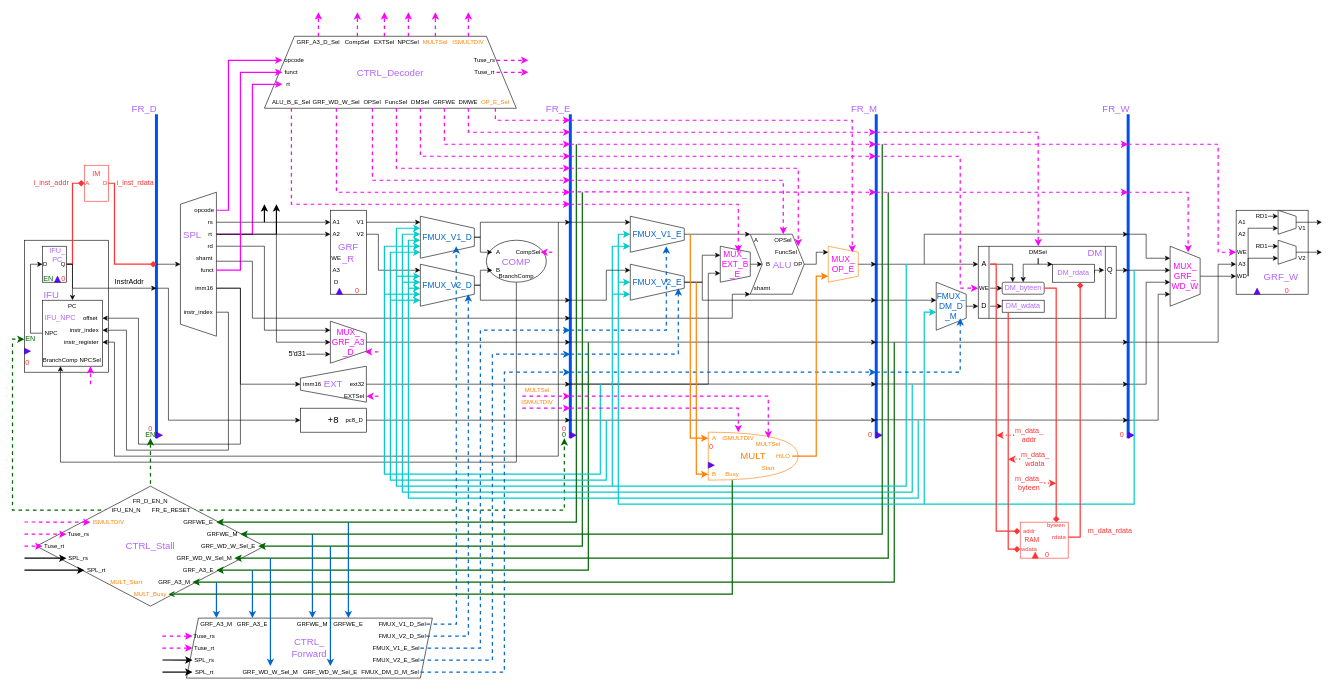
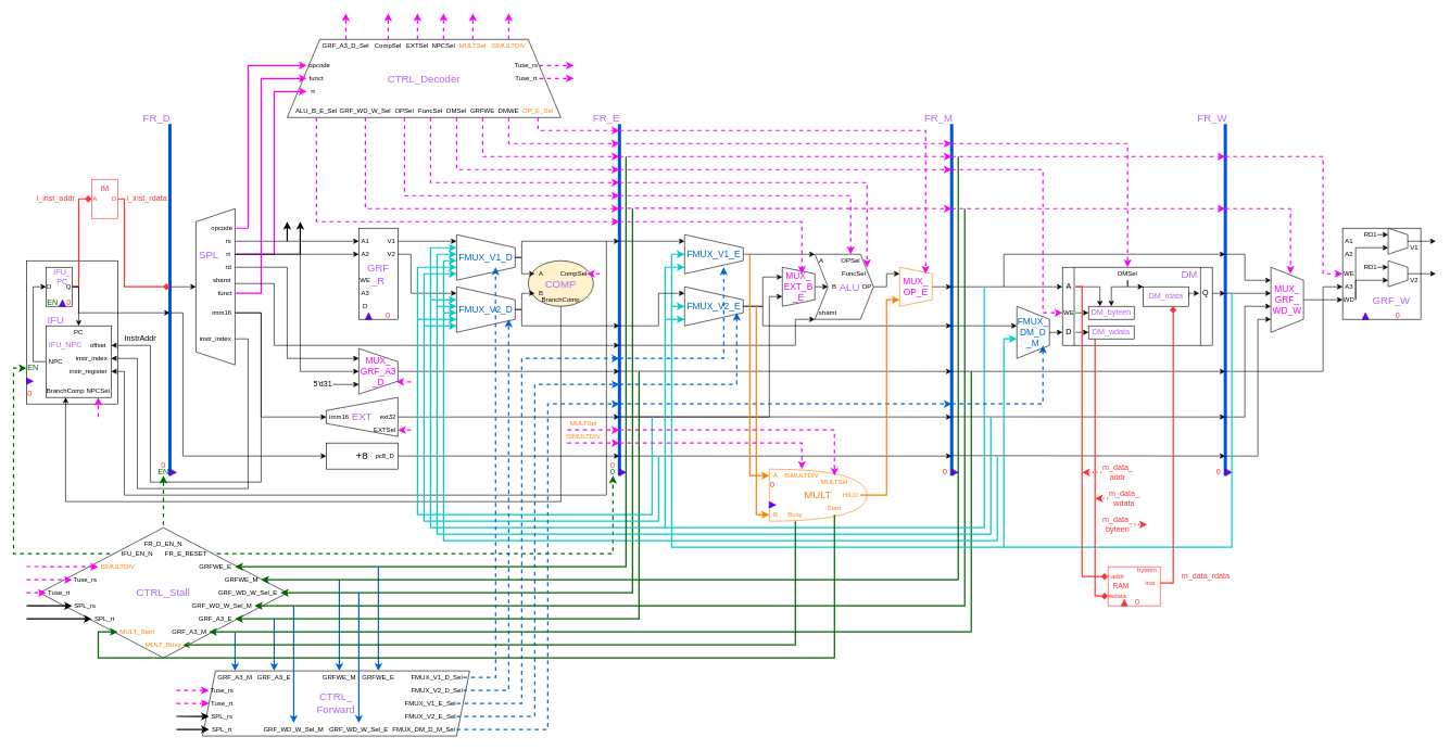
- <mxCell id="81" value="&lt;font style=&quot;font-size: 16px;&quot; color=&quot;#b266ff&quot;&gt;COMP&lt;/font&gt;" style="ellipse;whiteSpace=wrap;html=1;" parent="1" vertex="1"><mxGeometry x="810" y="400" width="100" height="70" as="geometry" /></mxCell>
+ <mxCell id="81" value="&lt;font style=&quot;font-size: 16px;&quot; color=&quot;#b266ff&quot;&gt;COMP&lt;/font&gt;" style="ellipse;whiteSpace=wrap;html=1;fillColor=#fff2cc;" parent="1" vertex="1"><mxGeometry x="810" y="400" width="100" height="70" as="geometry" /></mxCell>
- <mxCell id="43" value="InstrAddr" style="text;html=1;strokeColor=none;fillColor=none;align=center;verticalAlign=middle;whiteSpace=wrap;rounded=0;" parent="1" vertex="1"><mxGeometry x="190" y="460" width="50" height="20" as="geometry" /></mxCell>
+ <mxCell id="43" value="InstrAddr" style="text;html=1;strokeColor=none;fillColor=none;align=center;verticalAlign=middle;whiteSpace=wrap;rounded=0;" parent="1" vertex="1"><mxGeometry x="190" y="510" width="50" height="20" as="geometry" /></mxCell>
- <mxCell id="8" value="&lt;font color=&quot;#b266ff&quot;&gt;DM_byteen&lt;/font&gt;" style="whiteSpace=wrap;html=1;rounded=1;" parent="1" vertex="1"><mxGeometry x="1670" y="470" width="70" height="20" as="geometry" /></mxCell>
+ <mxCell id="8" value="&lt;font color=&quot;#b266ff&quot;&gt;DM_byteen&lt;/font&gt;" style="rounded=0;whiteSpace=wrap;html=1;" parent="1" vertex="1"><mxGeometry x="1670" y="470" width="70" height="20" as="geometry" /></mxCell>
- <mxCell id="321" style="edgeStyle=orthogonalEdgeStyle;rounded=0;orthogonalLoop=1;jettySize=auto;html=1;strokeColor=#FF3333;strokeWidth=2;sourcePerimeterSpacing=0;endArrow=diamond;endFill=1;entryX=0.5;entryY=0;entryDx=0;entryDy=0;exitX=1;exitY=0.5;exitDx=0;exitDy=0;" parent="1" source="8" target="325" edge="1"><mxGeometry relative="1" as="geometry"><mxPoint x="1790" y="915" as="targetPoint" /><mxPoint x="1755" y="485" as="sourcePoint" /><Array as="points"><mxPoint x="1760" y="480" /></Array></mxGeometry></mxCell>
- <mxCell id="328" value="&lt;font style=&quot;font-size: 10px;&quot;&gt;rdata&lt;br&gt;&lt;/font&gt;" style="text;html=1;strokeColor=none;fillColor=none;align=center;verticalAlign=middle;whiteSpace=wrap;rounded=0;fontColor=#FF3333;" parent="1" vertex="1"><mxGeometry x="1750" y="890" width="30" height="10" as="geometry" /></mxCell>
+ <mxCell id="328" value="&lt;font style=&quot;font-size: 10px;&quot;&gt;inst&lt;br&gt;&lt;/font&gt;" style="text;html=1;strokeColor=none;fillColor=none;align=center;verticalAlign=middle;whiteSpace=wrap;rounded=0;fontColor=#FF3333;" parent="1" vertex="1"><mxGeometry x="1750" y="890" width="30" height="10" as="geometry" /></mxCell>
+ <mxCell id="360" value="" style="endArrow=classic;html=1;rounded=0;strokeWidth=2;strokeColor=#006600;entryX=0;entryY=0.5;entryDx=0;entryDy=0;exitX=0.5;exitY=1;exitDx=0;exitDy=0;" parent="1" source="365" target="359" edge="1"><mxGeometry width="50" height="50" relative="1" as="geometry"><mxPoint x="1280" y="870" as="sourcePoint" /><mxPoint x="70" y="970" as="targetPoint" /><Array as="points"><mxPoint x="1280" y="1010" /><mxPoint x="150" y="1010" /><mxPoint x="150" y="990" /><mxPoint x="150" y="970" /></Array></mxGeometry></mxCell>
